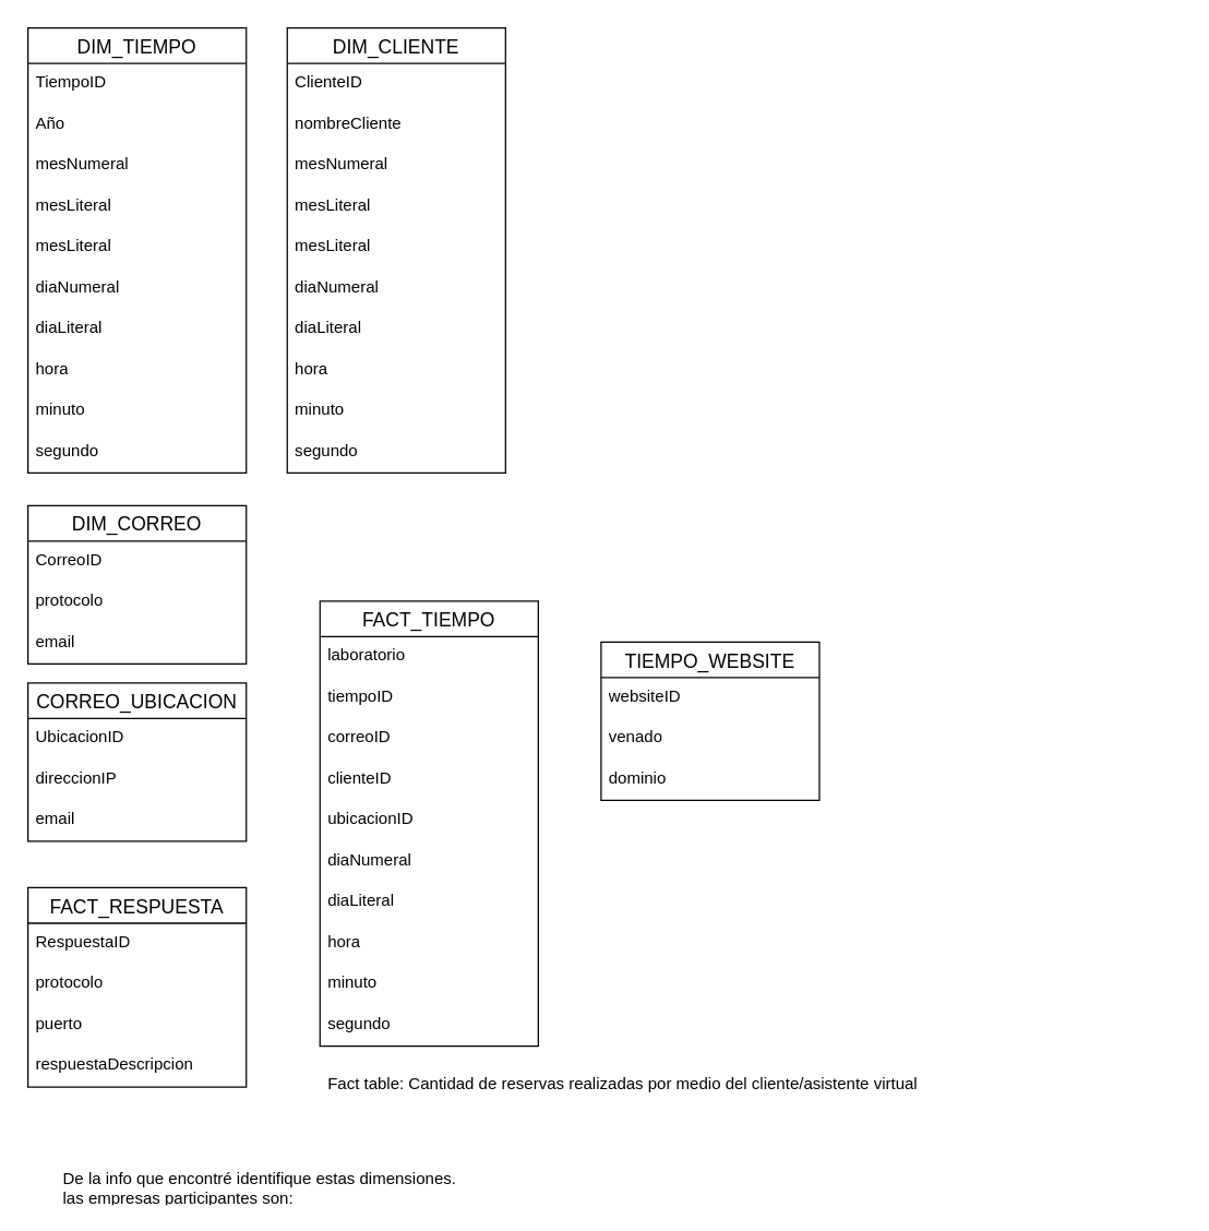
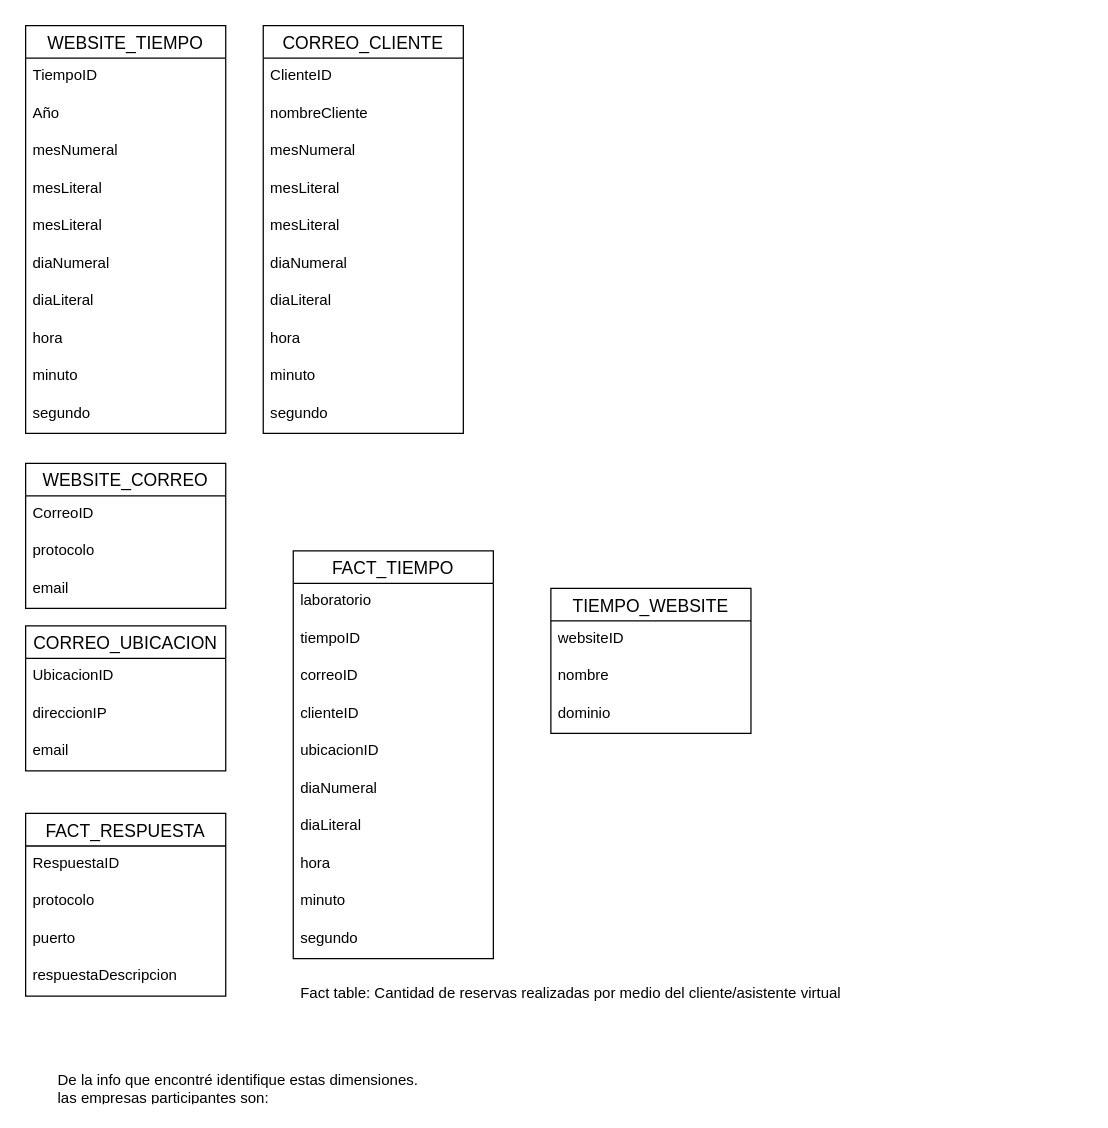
- <mxCell id="2" value="DIM_TIEMPO" style="swimlane;fontStyle=0;childLayout=stackLayout;horizontal=1;startSize=26;horizontalStack=0;resizeParent=1;resizeParentMax=0;resizeLast=0;collapsible=1;marginBottom=0;align=center;fontSize=14;" vertex="1" parent="1"><mxGeometry x="20" y="20" width="160" height="326" as="geometry" /></mxCell>
+ <mxCell id="2" value="WEBSITE_TIEMPO" style="swimlane;fontStyle=0;childLayout=stackLayout;horizontal=1;startSize=26;horizontalStack=0;resizeParent=1;resizeParentMax=0;resizeLast=0;collapsible=1;marginBottom=0;align=center;fontSize=14;" vertex="1" parent="1"><mxGeometry x="20" y="20" width="160" height="326" as="geometry" /></mxCell>
- <mxCell id="13" value="DIM_CLIENTE" style="swimlane;fontStyle=0;childLayout=stackLayout;horizontal=1;startSize=26;horizontalStack=0;resizeParent=1;resizeParentMax=0;resizeLast=0;collapsible=1;marginBottom=0;align=center;fontSize=14;" vertex="1" parent="1"><mxGeometry x="210" y="20" width="160" height="326" as="geometry" /></mxCell>
+ <mxCell id="13" value="CORREO_CLIENTE" style="swimlane;fontStyle=0;childLayout=stackLayout;horizontal=1;startSize=26;horizontalStack=0;resizeParent=1;resizeParentMax=0;resizeLast=0;collapsible=1;marginBottom=0;align=center;fontSize=14;" vertex="1" parent="1"><mxGeometry x="210" y="20" width="160" height="326" as="geometry" /></mxCell>
- <mxCell id="24" value="DIM_CORREO" style="swimlane;fontStyle=0;childLayout=stackLayout;horizontal=1;startSize=26;horizontalStack=0;resizeParent=1;resizeParentMax=0;resizeLast=0;collapsible=1;marginBottom=0;align=center;fontSize=14;" vertex="1" parent="1"><mxGeometry x="20" y="370" width="160" height="116" as="geometry" /></mxCell>
+ <mxCell id="24" value="WEBSITE_CORREO" style="swimlane;fontStyle=0;childLayout=stackLayout;horizontal=1;startSize=26;horizontalStack=0;resizeParent=1;resizeParentMax=0;resizeLast=0;collapsible=1;marginBottom=0;align=center;fontSize=14;" vertex="1" parent="1"><mxGeometry x="20" y="370" width="160" height="116" as="geometry" /></mxCell>
- <mxCell id="45" value="venado" style="text;strokeColor=none;fillColor=none;spacingLeft=4;spacingRight=4;overflow=hidden;rotatable=0;points=[[0,0.5],[1,0.5]];portConstraint=eastwest;fontSize=12;whiteSpace=wrap;html=1;" vertex="1" parent="43"><mxGeometry y="56" width="160" height="30" as="geometry" /></mxCell>
+ <mxCell id="45" value="nombre" style="text;strokeColor=none;fillColor=none;spacingLeft=4;spacingRight=4;overflow=hidden;rotatable=0;points=[[0,0.5],[1,0.5]];portConstraint=eastwest;fontSize=12;whiteSpace=wrap;html=1;" vertex="1" parent="43"><mxGeometry y="56" width="160" height="30" as="geometry" /></mxCell>
